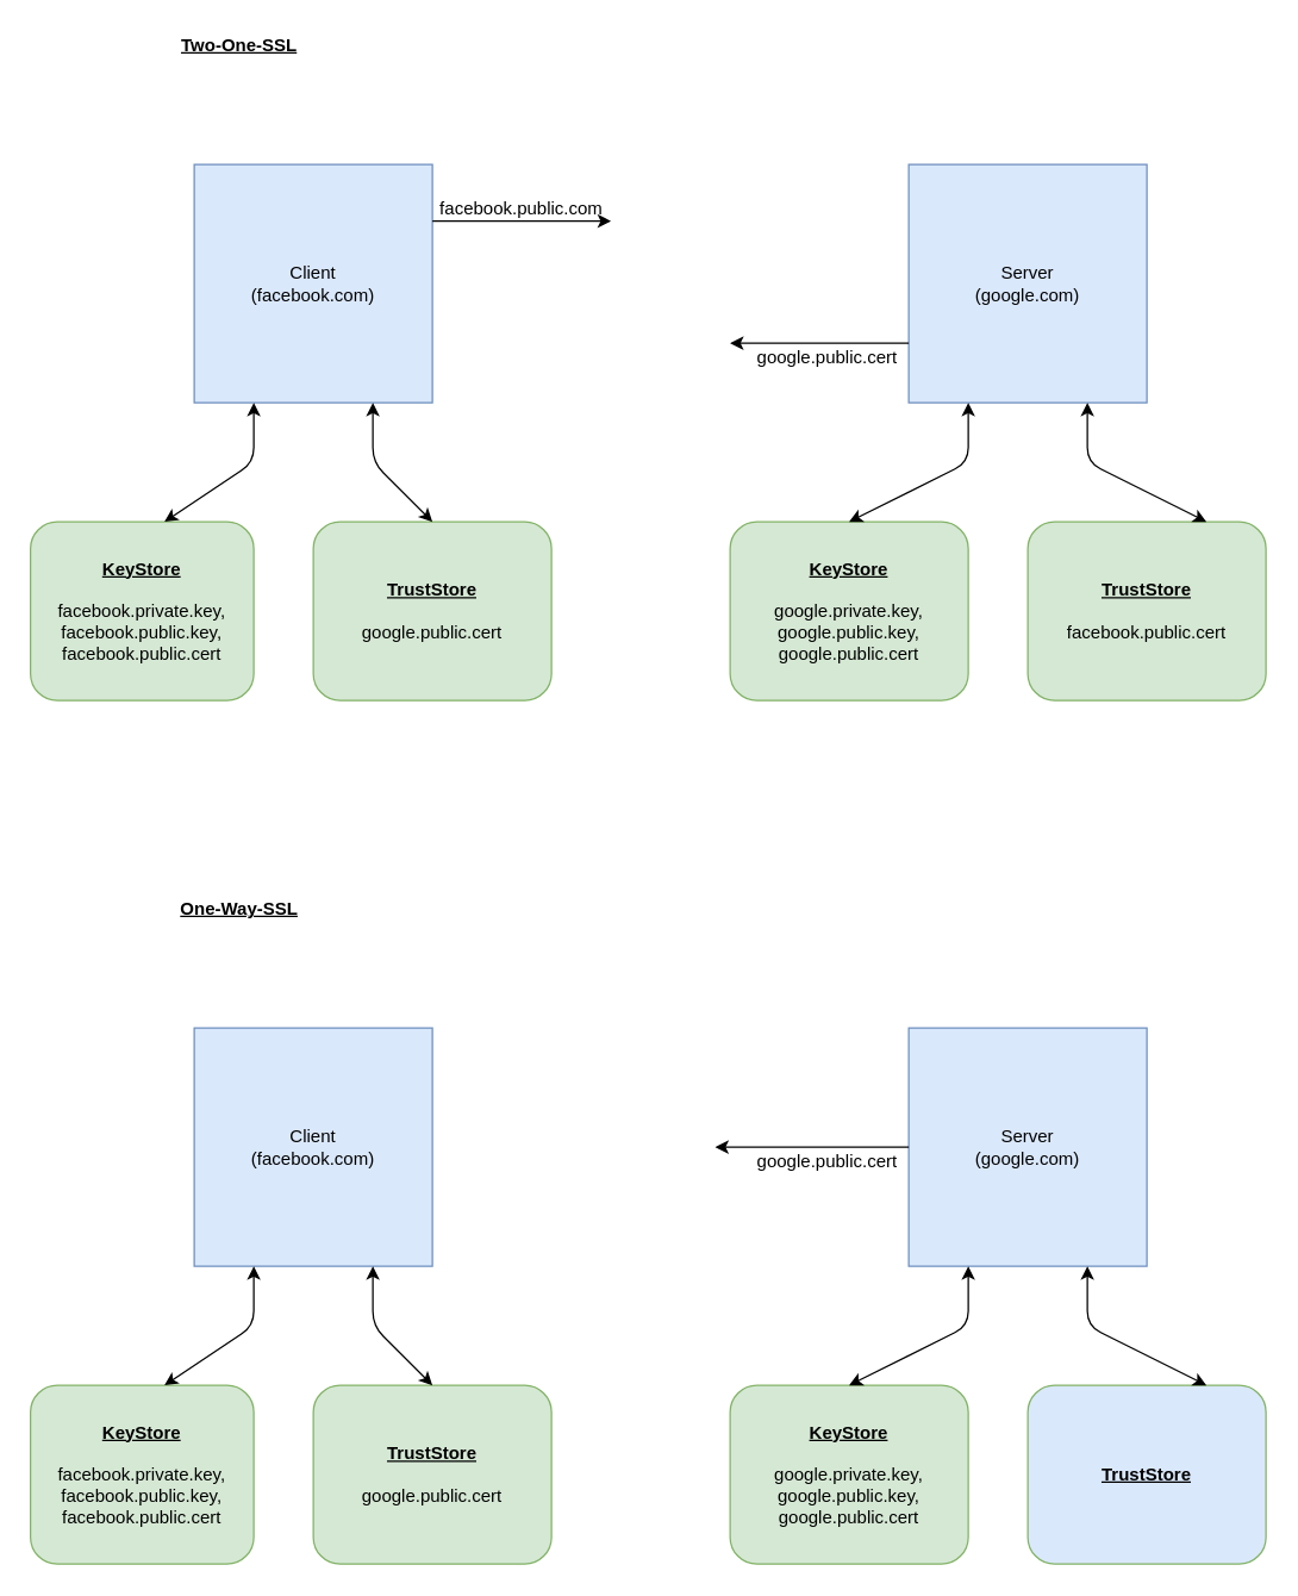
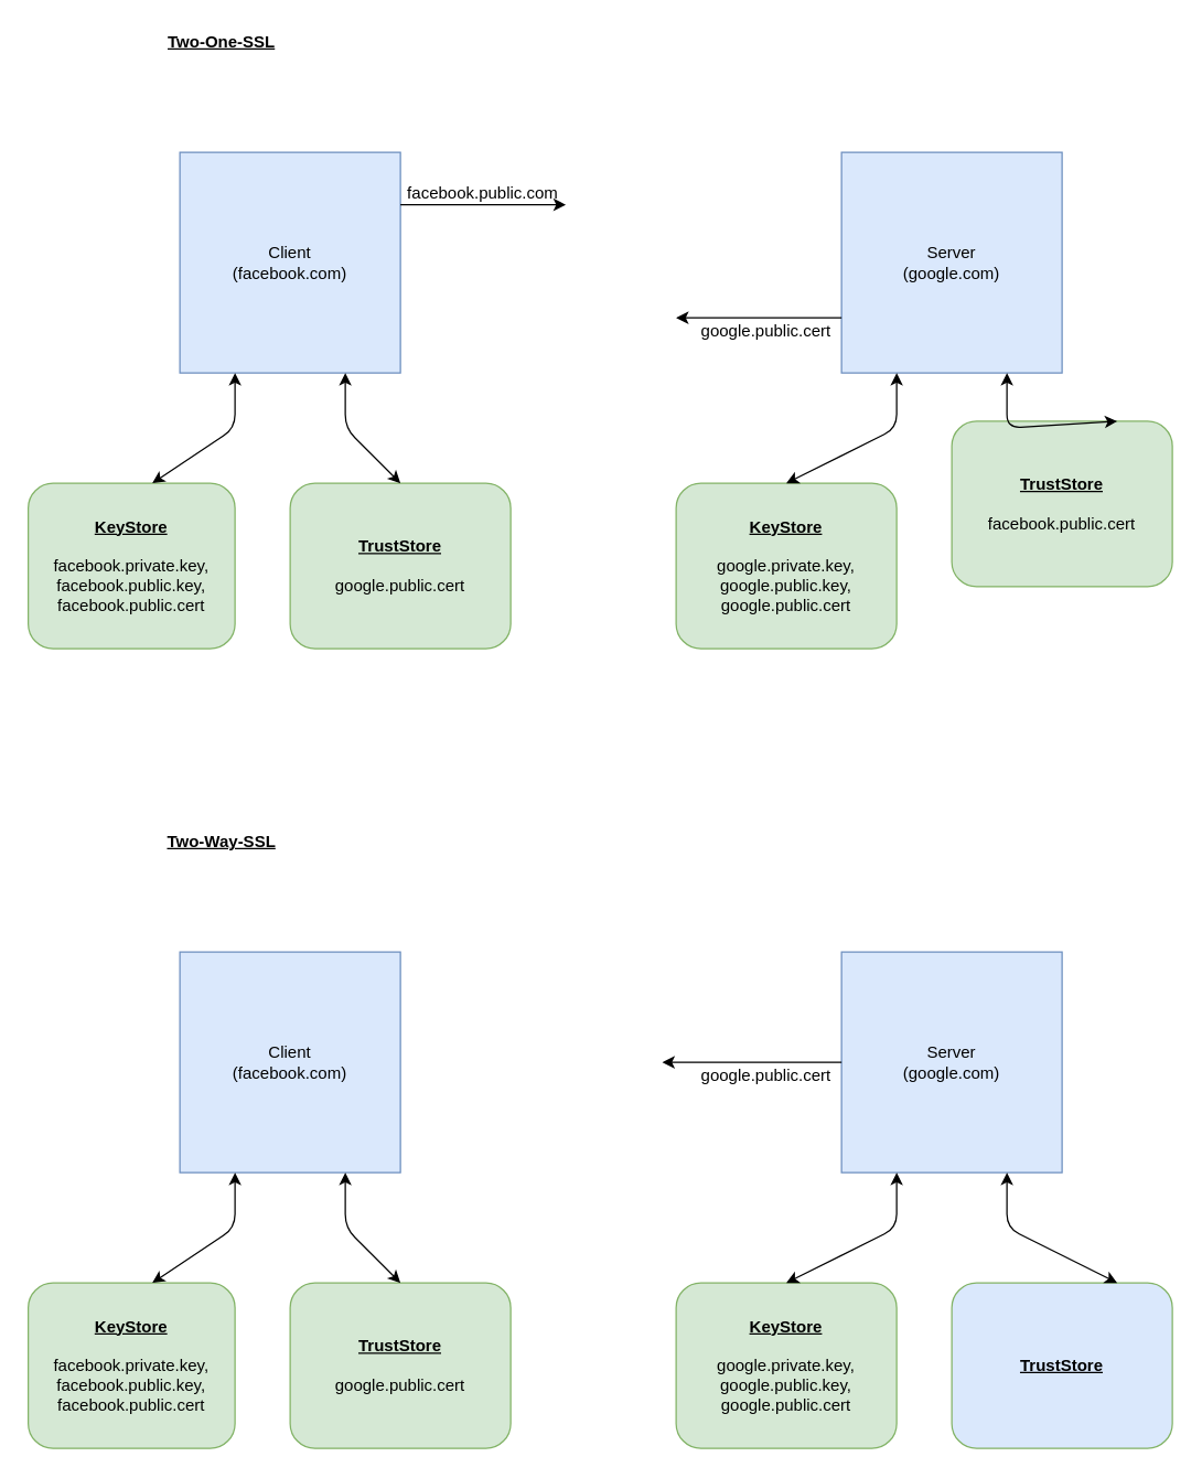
- <mxCell id="5" value="&lt;u style=&quot;font-weight: bold&quot;&gt;TrustStore&lt;/u&gt;&lt;br&gt;&lt;br&gt;facebook.public.cert" style="rounded=1;whiteSpace=wrap;html=1;fillColor=#d5e8d4;strokeColor=#82b366;" parent="1" vertex="1"><mxGeometry x="690" y="350" width="160" height="120" as="geometry" /></mxCell>
+ <mxCell id="5" value="&lt;u style=&quot;font-weight: bold&quot;&gt;TrustStore&lt;/u&gt;&lt;br&gt;&lt;br&gt;facebook.public.cert" style="rounded=1;whiteSpace=wrap;html=1;fillColor=#d5e8d4;strokeColor=#82b366;" parent="1" vertex="1"><mxGeometry x="690" y="305" width="160" height="120" as="geometry" /></mxCell>
- <mxCell id="23" value="&lt;b&gt;&lt;u&gt;One-Way-SSL&lt;/u&gt;&lt;/b&gt;" style="text;html=1;align=center;verticalAlign=middle;resizable=0;points=[];autosize=1;" parent="1" vertex="1"><mxGeometry x="115" y="600" width="90" height="20" as="geometry" /></mxCell>
+ <mxCell id="23" value="&lt;b&gt;&lt;u&gt;Two-Way-SSL&lt;/u&gt;&lt;/b&gt;" style="text;html=1;align=center;verticalAlign=middle;resizable=0;points=[];autosize=1;" parent="1" vertex="1"><mxGeometry x="115" y="600" width="90" height="20" as="geometry" /></mxCell>
